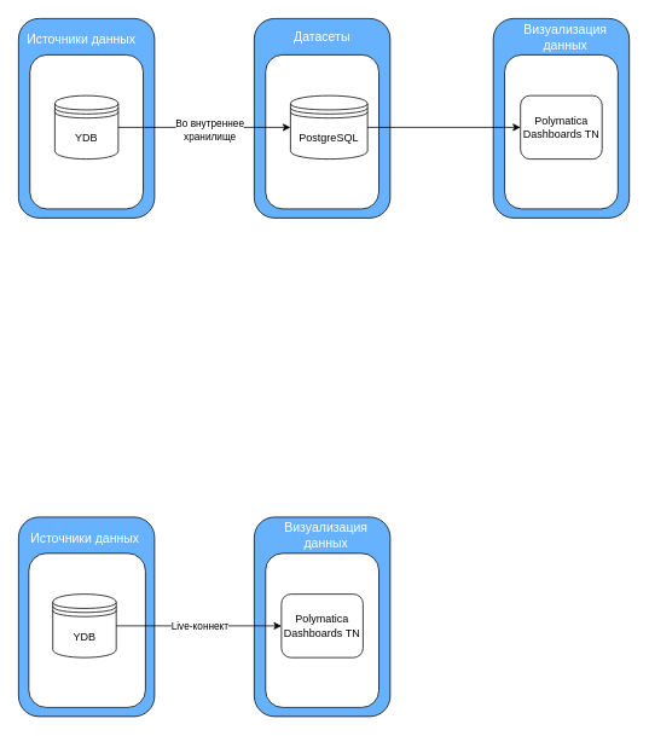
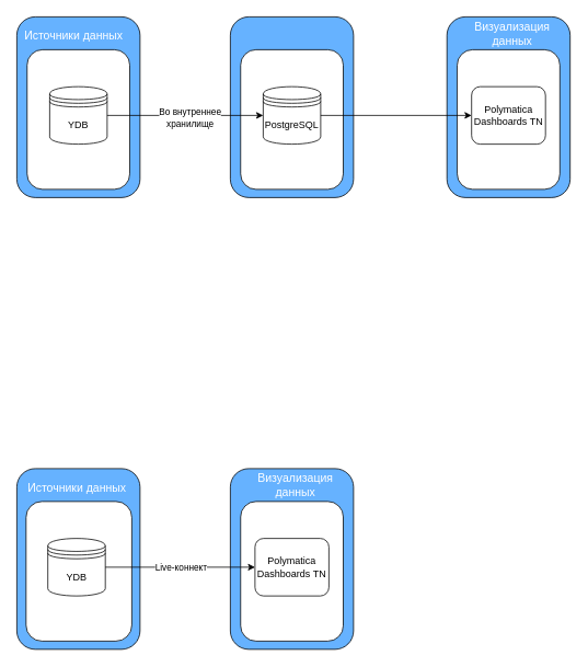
- <mxCell id="19" value="&lt;font color=&quot;#ffffff&quot; style=&quot;font-size: 14px;&quot;&gt;Датасеты&lt;/font&gt;" style="text;html=1;align=center;verticalAlign=middle;whiteSpace=wrap;rounded=0;" parent="1" vertex="1"><mxGeometry x="325" y="25" width="60" height="30" as="geometry" /></mxCell>
- <mxCell id="7" value="PostgreSQL" style="shape=datastore;whiteSpace=wrap;html=1;" parent="1" vertex="1"><mxGeometry x="320" y="105" width="85" height="70" as="geometry" /></mxCell>
+ <mxCell id="7" value="PostgreSQL" style="shape=datastore;whiteSpace=wrap;html=1;" parent="1" vertex="1"><mxGeometry x="320" y="105" width="70" height="70" as="geometry" /></mxCell>
